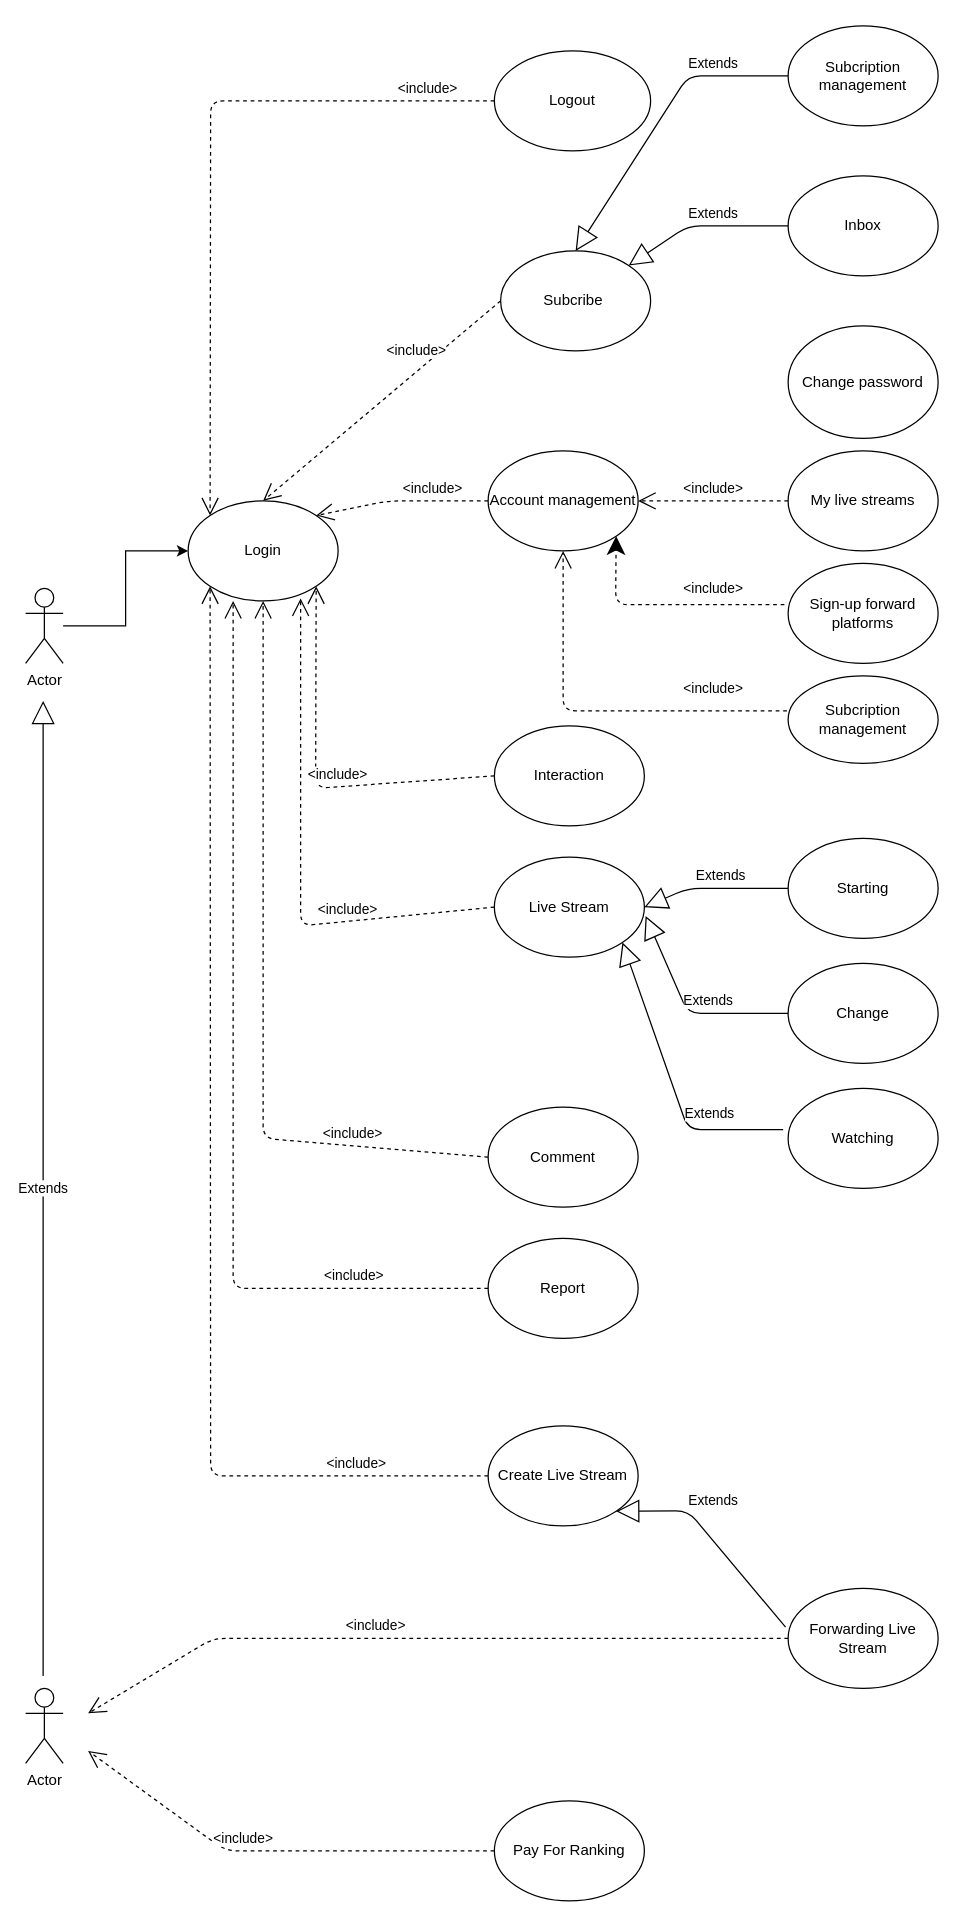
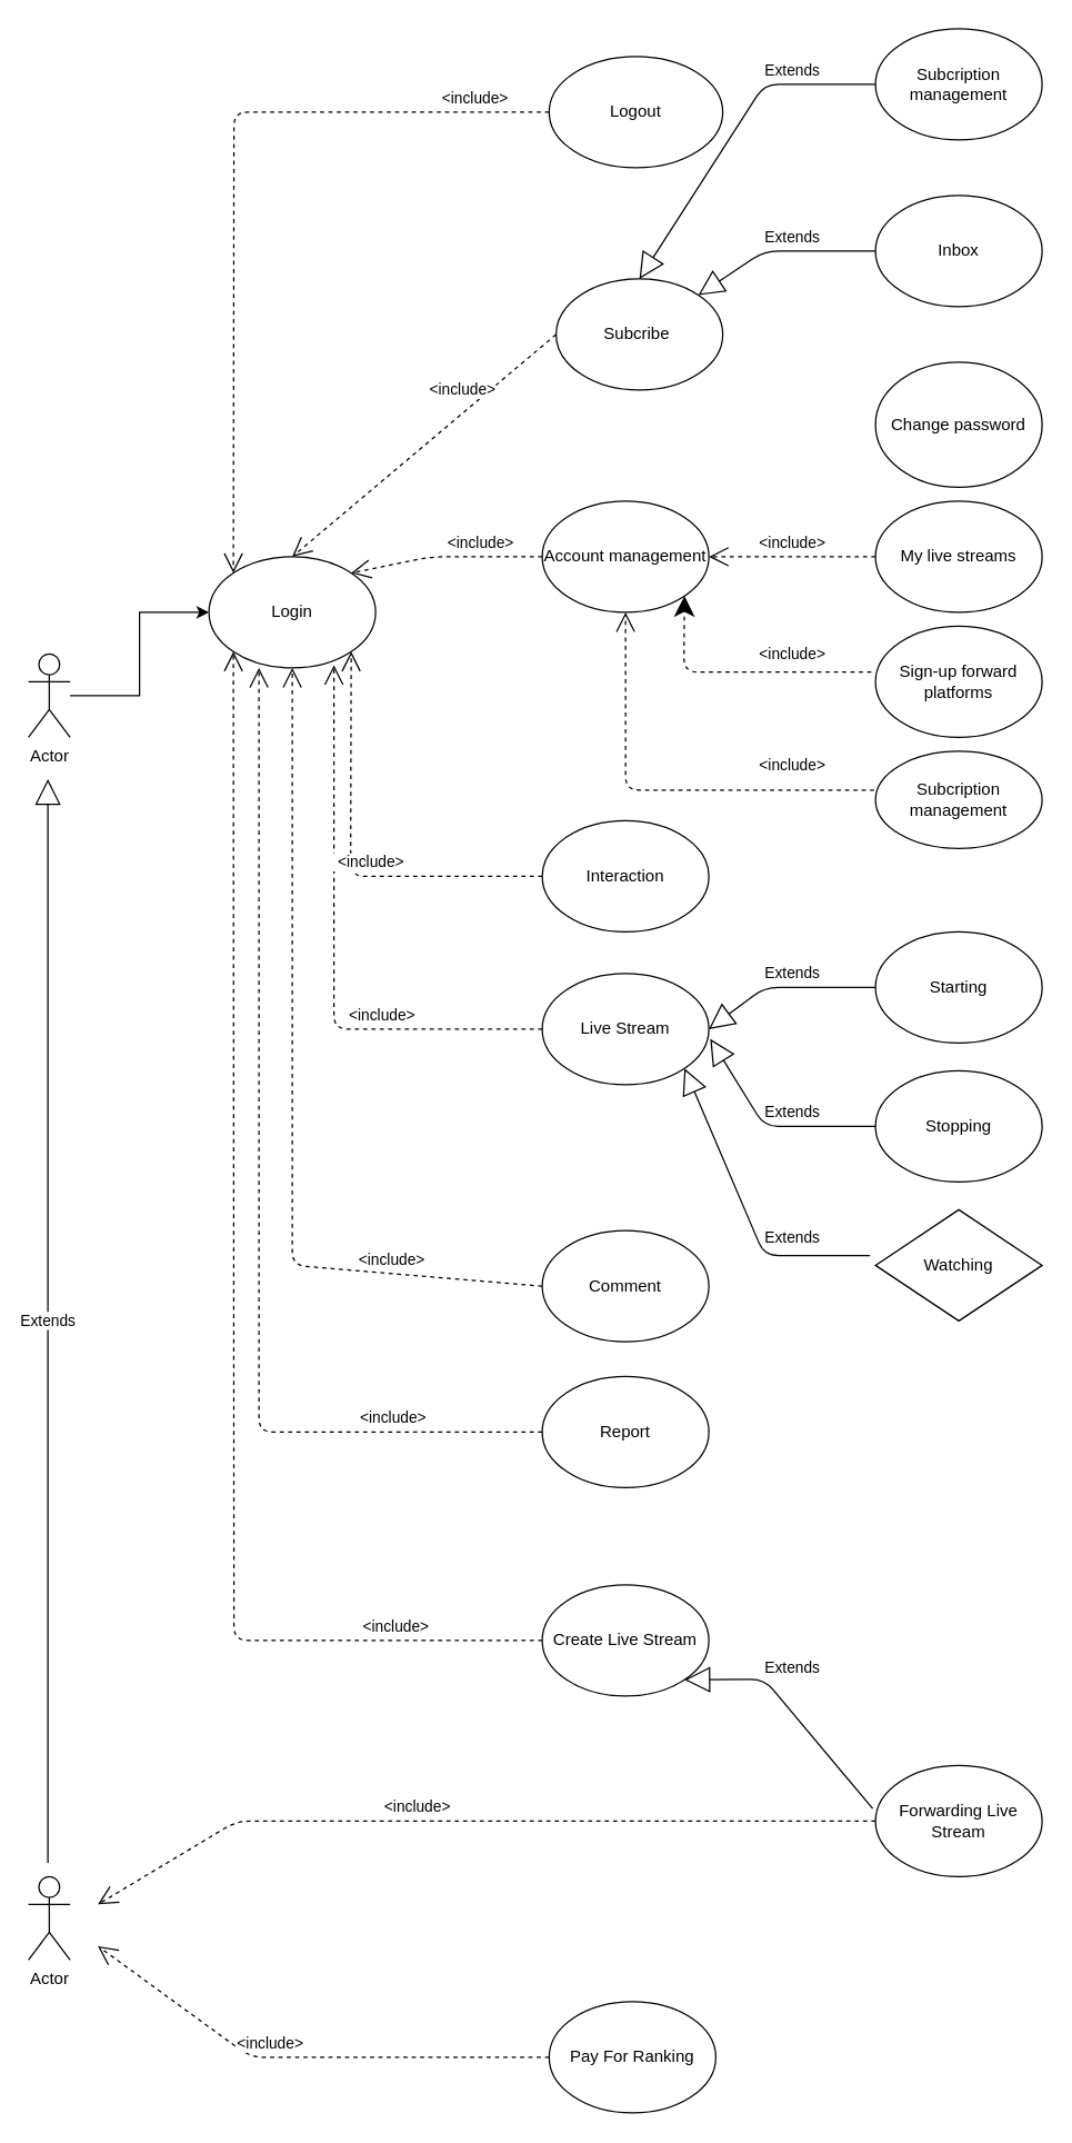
- <mxCell id="9" value="Interaction" style="ellipse;whiteSpace=wrap;html=1;" vertex="1" parent="1"><mxGeometry x="395" y="580" width="120" height="80" as="geometry" /></mxCell>
+ <mxCell id="9" value="Interaction" style="ellipse;whiteSpace=wrap;html=1;" vertex="1" parent="1"><mxGeometry x="390" y="590" width="120" height="80" as="geometry" /></mxCell>
- <mxCell id="6" value="Live Stream" style="ellipse;whiteSpace=wrap;html=1;" vertex="1" parent="1"><mxGeometry x="395" y="685" width="120" height="80" as="geometry" /></mxCell>
+ <mxCell id="6" value="Live Stream" style="ellipse;whiteSpace=wrap;html=1;" vertex="1" parent="1"><mxGeometry x="390" y="700" width="120" height="80" as="geometry" /></mxCell>
- <mxCell id="31" value="Change" style="ellipse;whiteSpace=wrap;html=1;" vertex="1" parent="1"><mxGeometry x="630" y="770" width="120" height="80" as="geometry" /></mxCell>
+ <mxCell id="31" value="Stopping" style="ellipse;whiteSpace=wrap;html=1;" vertex="1" parent="1"><mxGeometry x="630" y="770" width="120" height="80" as="geometry" /></mxCell>
- <mxCell id="43" value="Watching" style="ellipse;whiteSpace=wrap;html=1;" vertex="1" parent="1"><mxGeometry x="630" y="870" width="120" height="80" as="geometry" /></mxCell>
+ <mxCell id="43" value="Watching" style="rhombus;whiteSpace=wrap;html=1;" vertex="1" parent="1"><mxGeometry x="630" y="870" width="120" height="80" as="geometry" /></mxCell>
